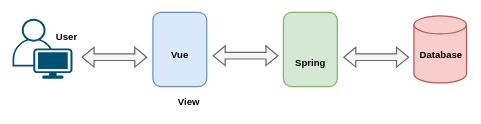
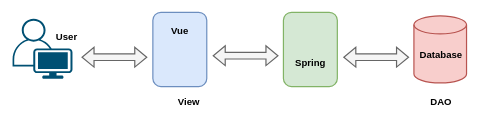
- <mxCell id="12" value="&lt;b style=&quot;font-size: 16px;&quot;&gt;Vue&lt;/b&gt;" style="text;html=1;align=center;verticalAlign=middle;resizable=0;points=[];autosize=1;strokeColor=none;fillColor=none;fontSize=16;" parent="1" vertex="1"><mxGeometry x="274.2" y="75" width="50" height="30" as="geometry" /></mxCell>
+ <mxCell id="12" value="&lt;b style=&quot;font-size: 16px;&quot;&gt;Vue&lt;/b&gt;" style="text;html=1;align=center;verticalAlign=middle;resizable=0;points=[];autosize=1;strokeColor=none;fillColor=none;fontSize=16;" parent="1" vertex="1"><mxGeometry x="274.2" y="35" width="50" height="30" as="geometry" /></mxCell>
+ <mxCell id="13" value="&lt;b style=&quot;font-size: 16px;&quot;&gt;DAO&lt;/b&gt;" style="text;html=1;align=center;verticalAlign=middle;resizable=0;points=[];autosize=1;strokeColor=none;fillColor=none;fontSize=16;" parent="1" vertex="1"><mxGeometry x="705" y="155" width="60" height="30" as="geometry" /></mxCell>
